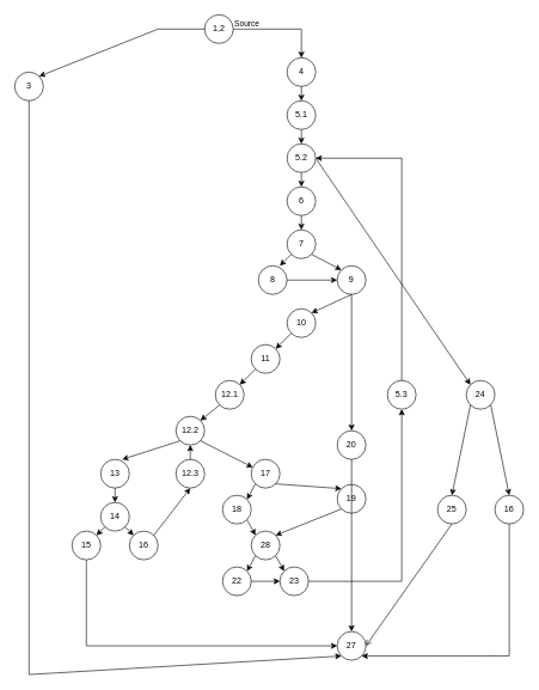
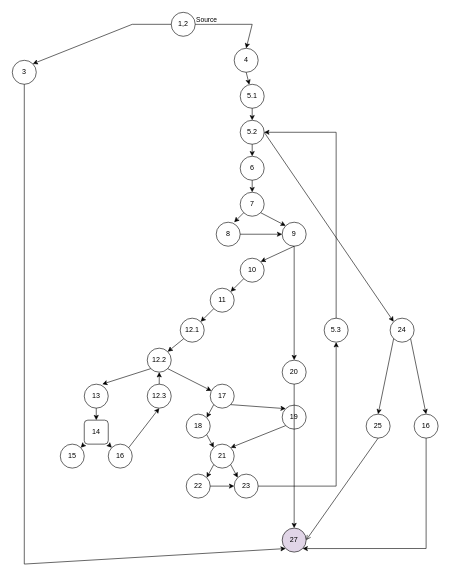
- <mxCell id="7" value="4" style="ellipse;whiteSpace=wrap;html=1;aspect=fixed;" vertex="1" parent="1"><mxGeometry x="400" y="80" width="40" height="40" as="geometry" /></mxCell>
+ <mxCell id="7" value="4" style="ellipse;whiteSpace=wrap;html=1;aspect=fixed;" vertex="1" parent="1"><mxGeometry x="390" y="80" width="40" height="40" as="geometry" /></mxCell>
- <mxCell id="36" value="14" style="ellipse;whiteSpace=wrap;html=1;aspect=fixed;" vertex="1" parent="1"><mxGeometry x="140" y="700" width="40" height="40" as="geometry" /></mxCell>
+ <mxCell id="36" value="14" style="whiteSpace=wrap;html=1;aspect=fixed;rounded=1;" vertex="1" parent="1"><mxGeometry x="140" y="700" width="40" height="40" as="geometry" /></mxCell>
- <mxCell id="46" value="28" style="ellipse;whiteSpace=wrap;html=1;aspect=fixed;" vertex="1" parent="1"><mxGeometry x="350" y="740" width="40" height="40" as="geometry" /></mxCell>
+ <mxCell id="46" value="21" style="ellipse;whiteSpace=wrap;html=1;aspect=fixed;" vertex="1" parent="1"><mxGeometry x="350" y="740" width="40" height="40" as="geometry" /></mxCell>
- <mxCell id="55" value="" style="endArrow=classic;html=1;rounded=0;exitX=0.5;exitY=1;exitDx=0;exitDy=0;entryX=0;entryY=0.5;entryDx=0;entryDy=0;" edge="1" parent="1" source="35" target="54"><mxGeometry width="50" height="50" relative="1" as="geometry"><mxPoint x="330" y="940" as="sourcePoint" /><mxPoint x="380" y="890" as="targetPoint" /><Array as="points"><mxPoint x="120" y="900" /></Array></mxGeometry></mxCell>
- <mxCell id="54" value="27" style="ellipse;whiteSpace=wrap;html=1;aspect=fixed;" vertex="1" parent="1"><mxGeometry x="470" y="880" width="40" height="40" as="geometry" /></mxCell>
+ <mxCell id="54" value="27" style="ellipse;whiteSpace=wrap;html=1;aspect=fixed;fillColor=#e1d5e7;" vertex="1" parent="1"><mxGeometry x="470" y="880" width="40" height="40" as="geometry" /></mxCell>
